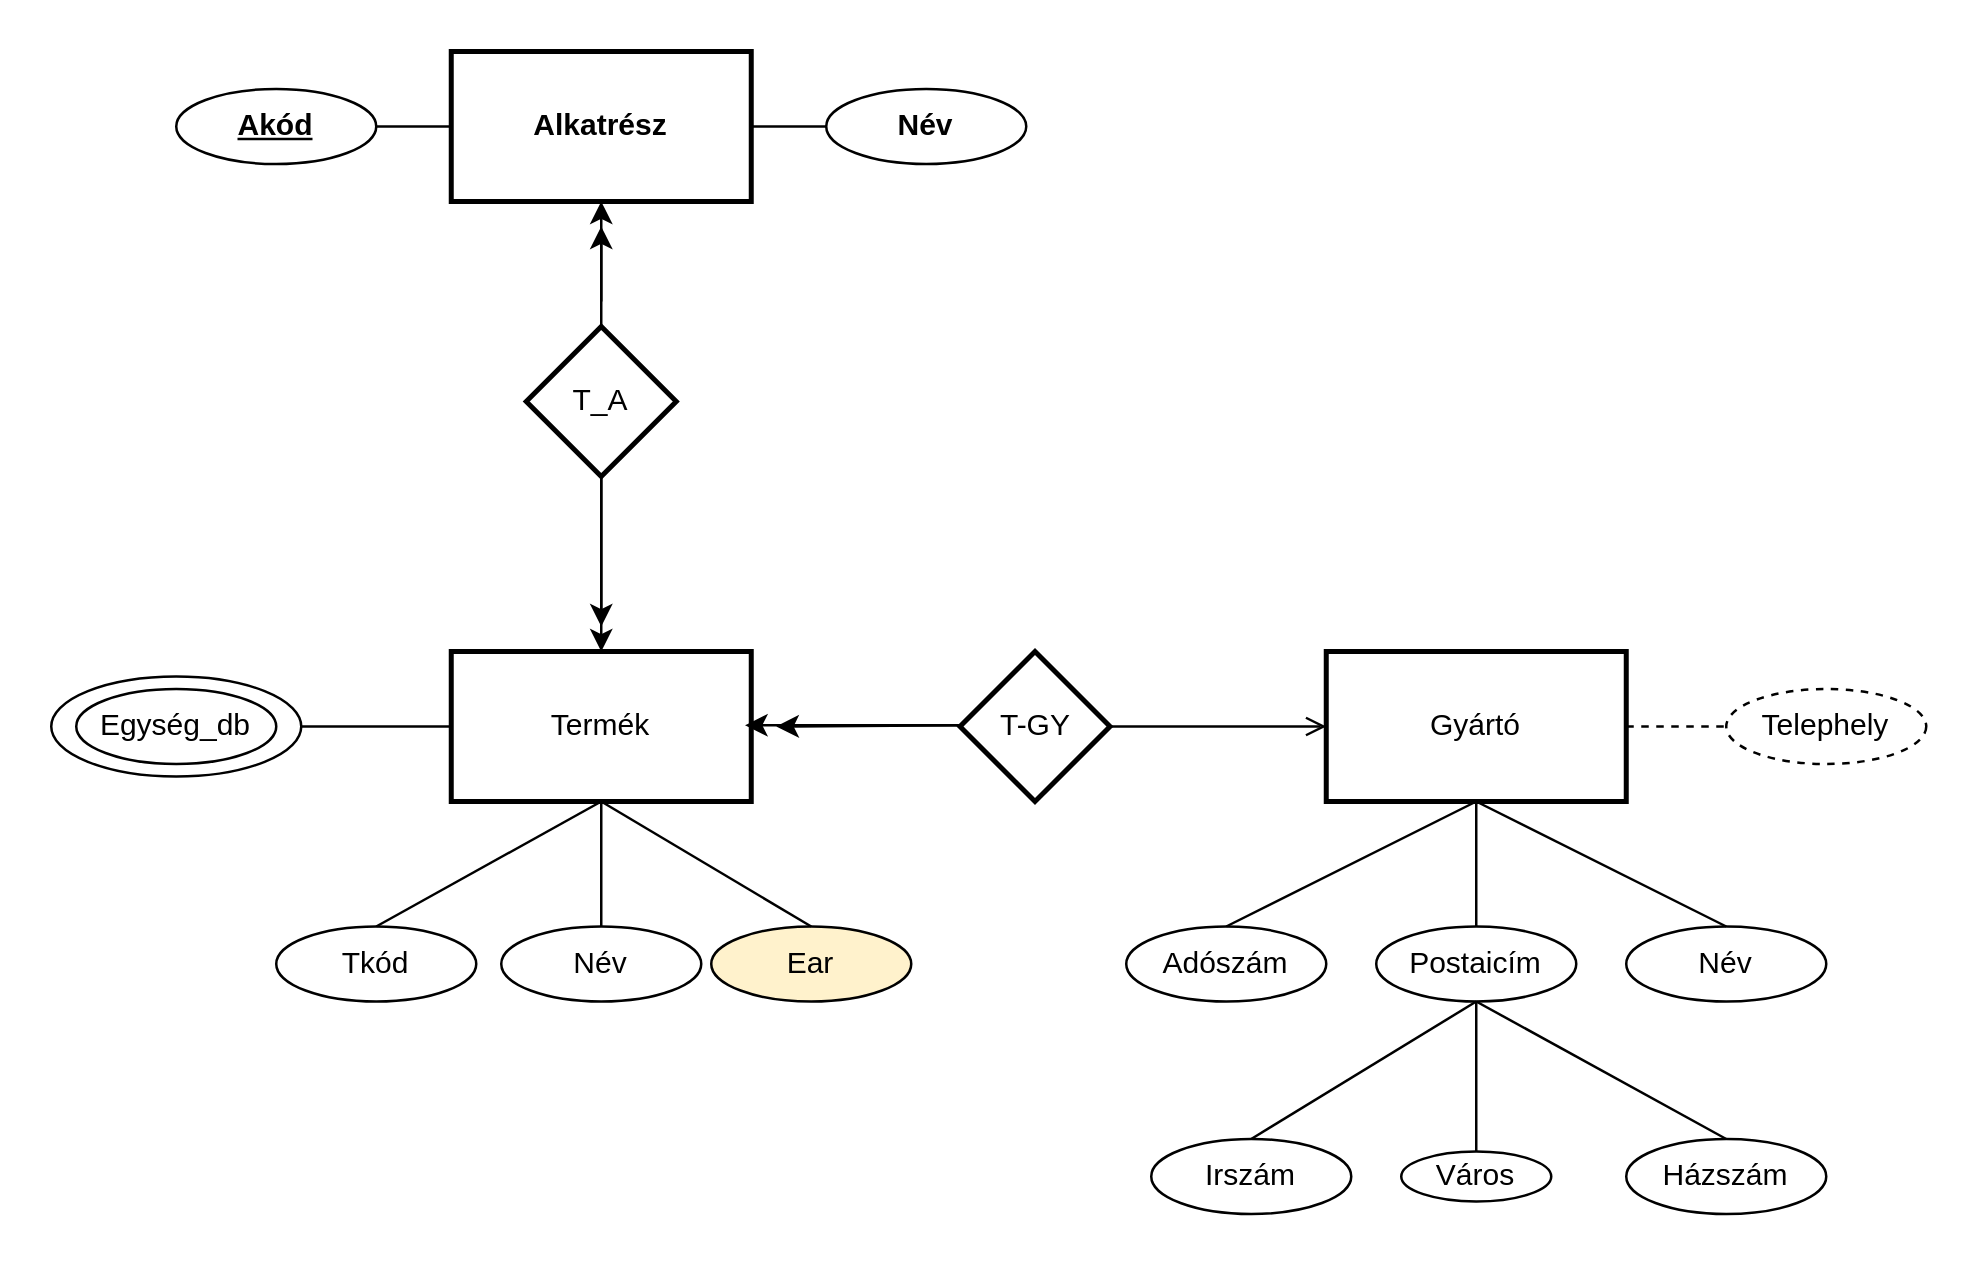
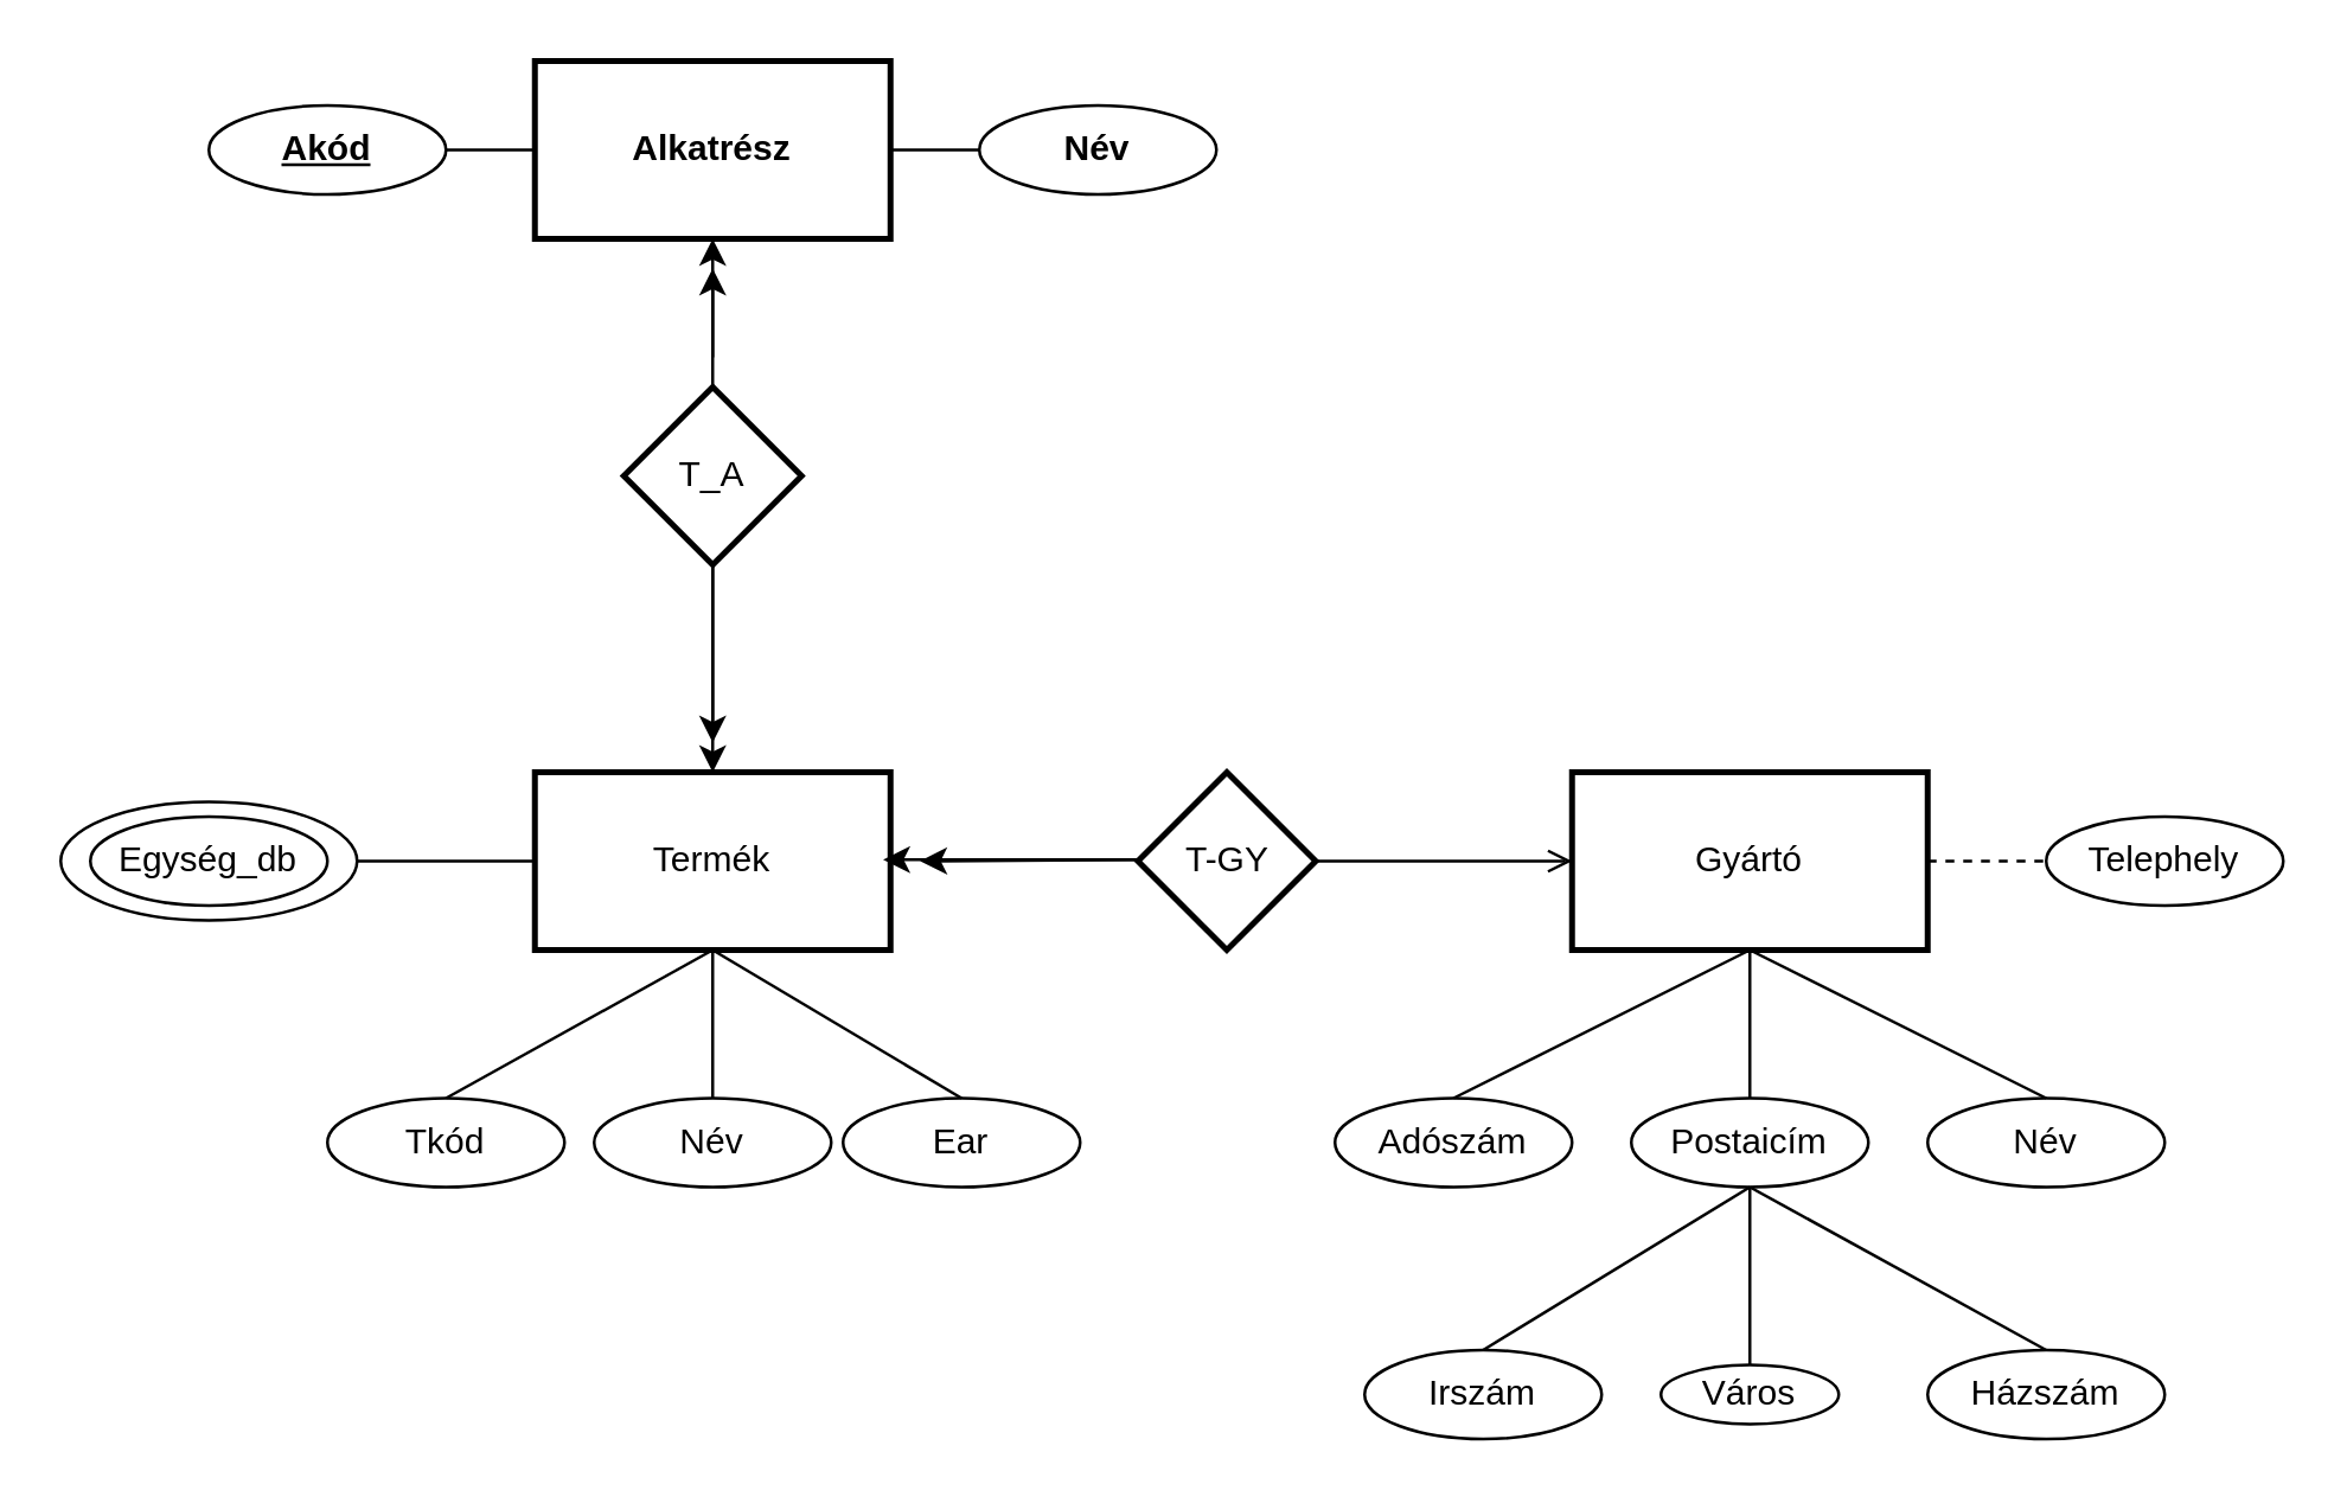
- <mxCell id="9" value="Telephely" style="ellipse;whiteSpace=wrap;html=1;dashed=1;" parent="1" vertex="1"><mxGeometry x="690" y="275" width="80" height="30" as="geometry" /></mxCell>
+ <mxCell id="9" value="Telephely" style="ellipse;whiteSpace=wrap;html=1;" parent="1" vertex="1"><mxGeometry x="690" y="275" width="80" height="30" as="geometry" /></mxCell>
- <mxCell id="8" value="Ear" style="ellipse;whiteSpace=wrap;html=1;fillColor=#fff2cc;" parent="1" vertex="1"><mxGeometry x="284" y="370" width="80" height="30" as="geometry" /></mxCell>
+ <mxCell id="8" value="Ear" style="ellipse;whiteSpace=wrap;html=1;" parent="1" vertex="1"><mxGeometry x="284" y="370" width="80" height="30" as="geometry" /></mxCell>
